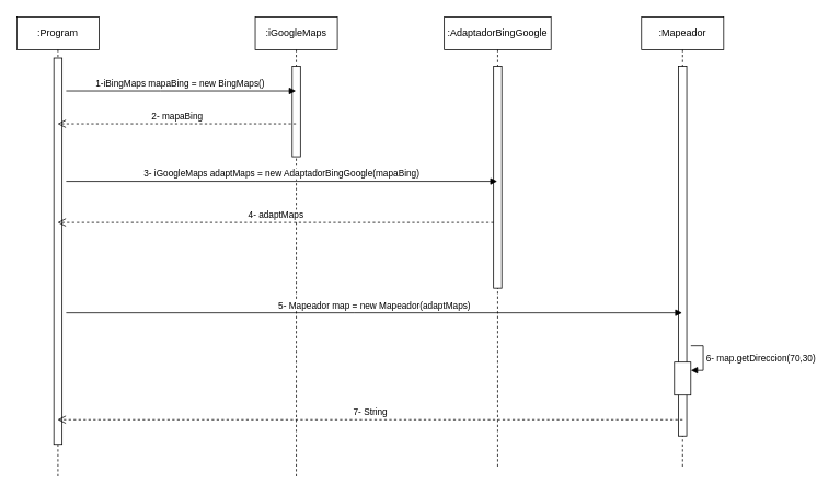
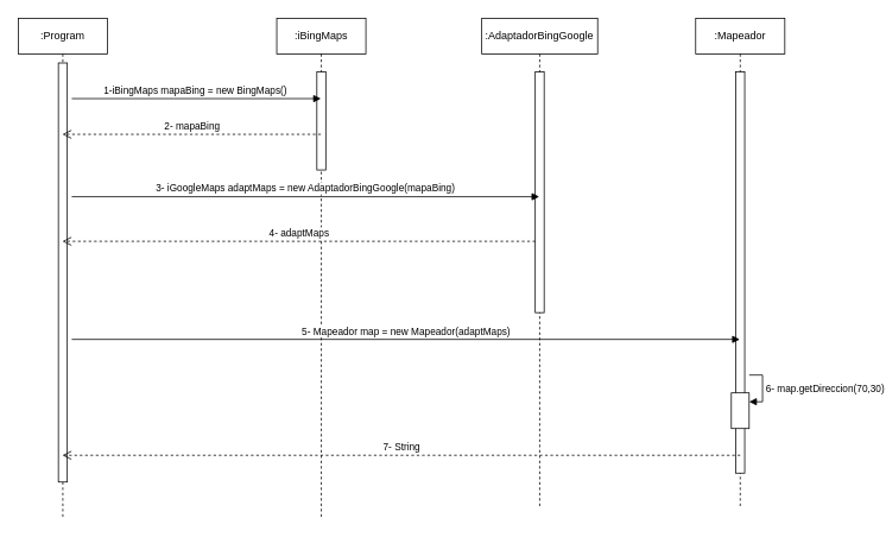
- <mxCell id="6" value=":iGoogleMaps" style="shape=umlLifeline;perimeter=lifelinePerimeter;whiteSpace=wrap;html=1;container=1;dropTarget=0;collapsible=0;recursiveResize=0;outlineConnect=0;portConstraint=eastwest;newEdgeStyle={&quot;edgeStyle&quot;:&quot;elbowEdgeStyle&quot;,&quot;elbow&quot;:&quot;vertical&quot;,&quot;curved&quot;:0,&quot;rounded&quot;:0};" vertex="1" parent="1"><mxGeometry x="310" width="100" height="560" as="geometry" y="20" /></mxCell>
+ <mxCell id="6" value=":iBingMaps" style="shape=umlLifeline;perimeter=lifelinePerimeter;whiteSpace=wrap;html=1;container=1;dropTarget=0;collapsible=0;recursiveResize=0;outlineConnect=0;portConstraint=eastwest;newEdgeStyle={&quot;edgeStyle&quot;:&quot;elbowEdgeStyle&quot;,&quot;elbow&quot;:&quot;vertical&quot;,&quot;curved&quot;:0,&quot;rounded&quot;:0};" vertex="1" parent="1"><mxGeometry x="310" width="100" height="560" as="geometry" y="20" /></mxCell>
